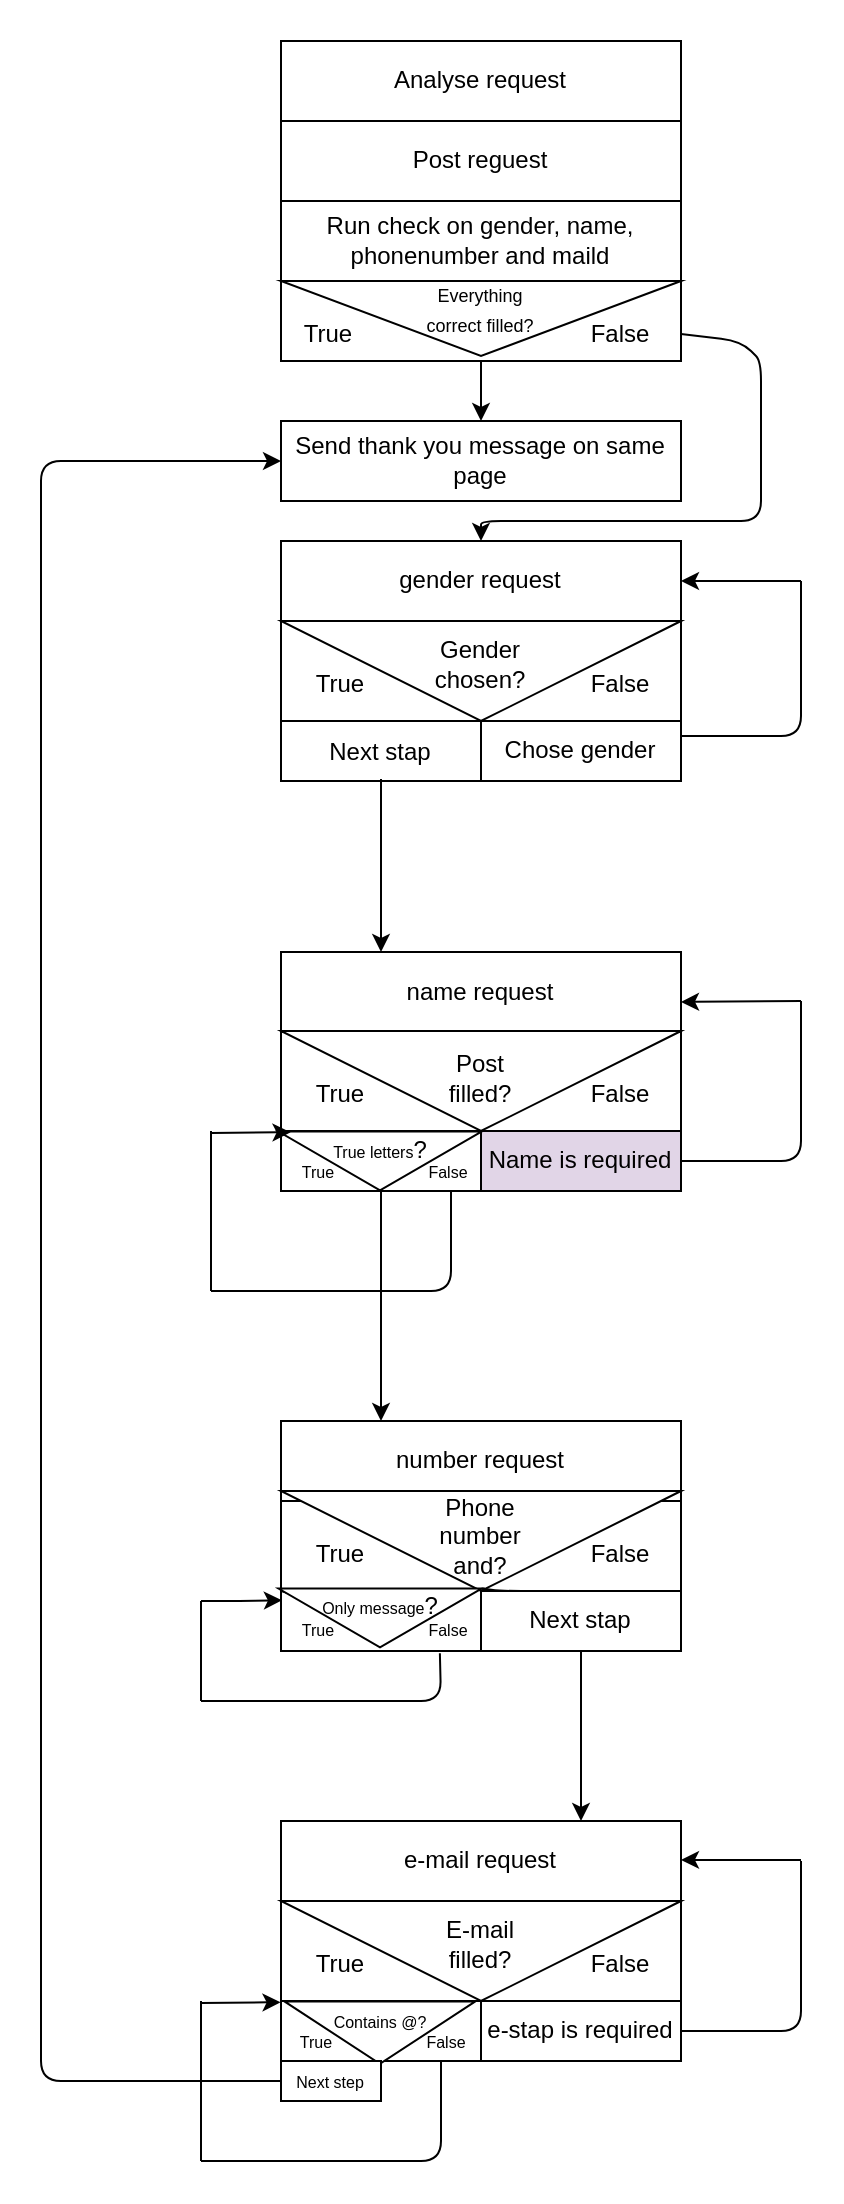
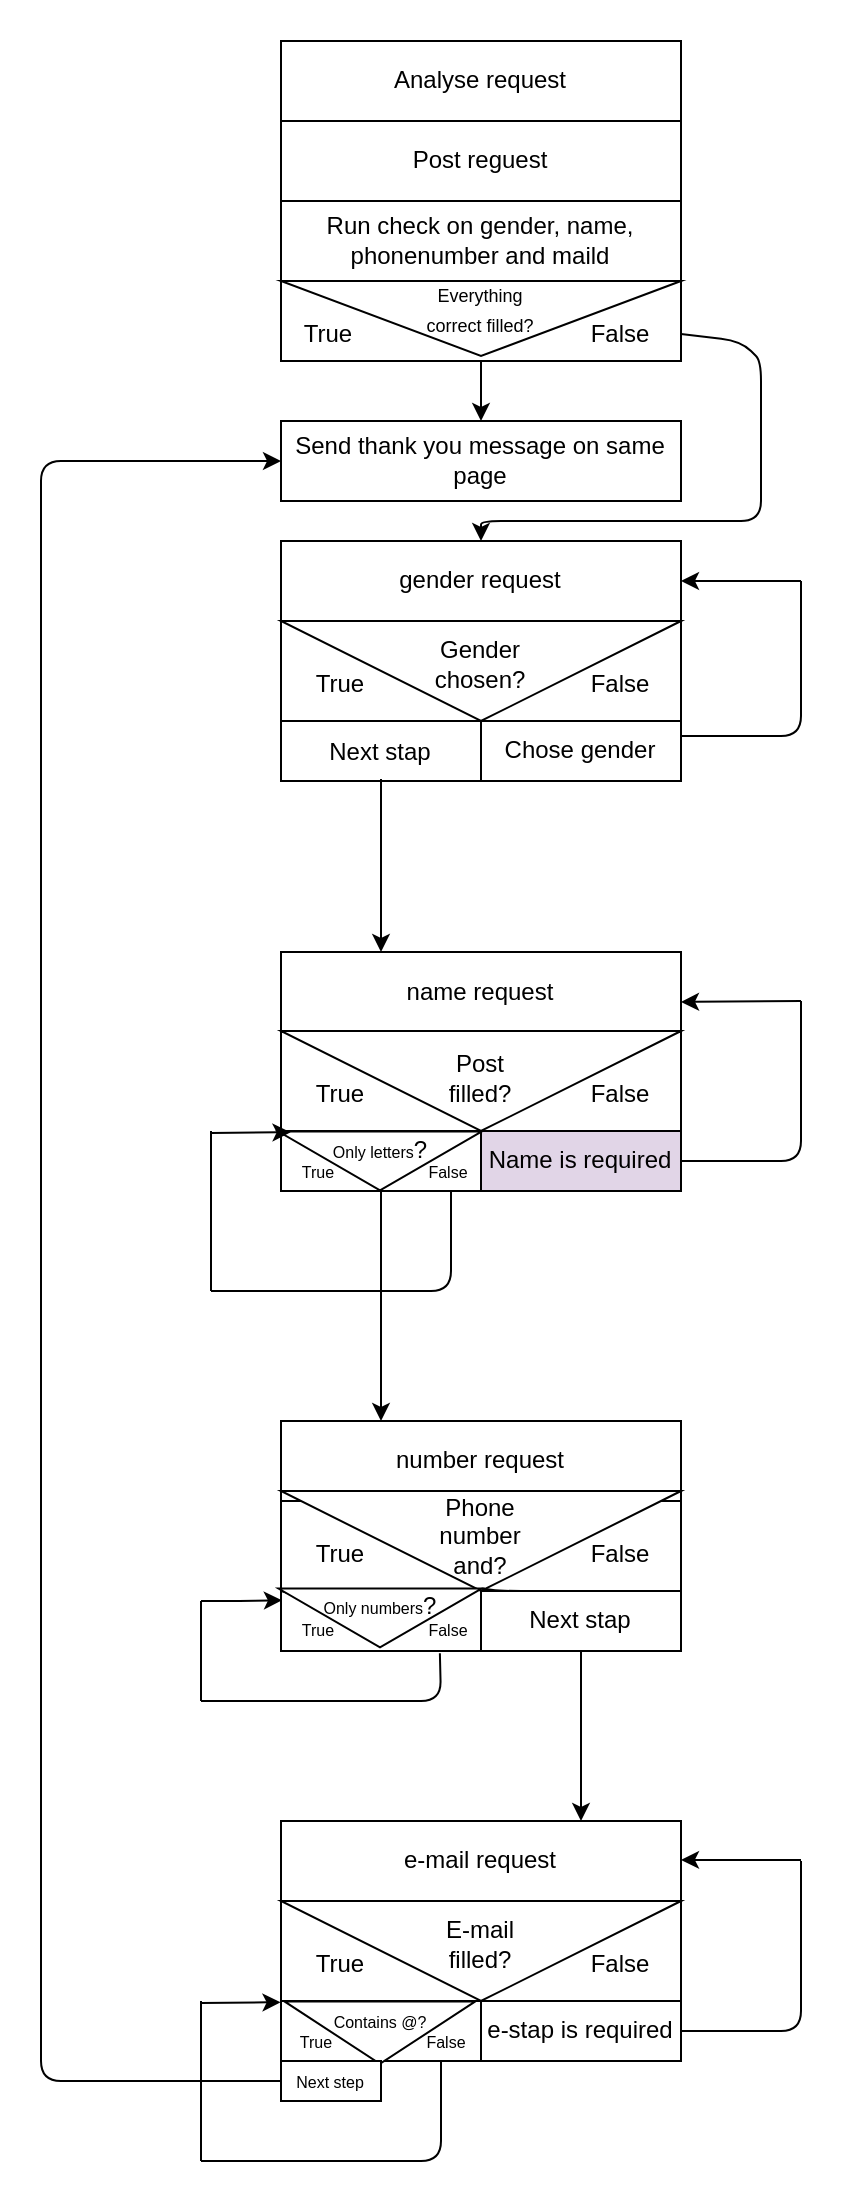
- <mxCell id="69" value="&lt;font style=&quot;font-size: 8px;&quot;&gt;True letters&lt;/font&gt;?" style="text;html=1;strokeColor=none;fillColor=none;align=center;verticalAlign=middle;whiteSpace=wrap;rounded=0;" vertex="1" parent="1"><mxGeometry x="159.5" y="561.02" width="60" height="27" as="geometry" /></mxCell>
+ <mxCell id="69" value="&lt;font style=&quot;font-size: 8px;&quot;&gt;Only letters&lt;/font&gt;?" style="text;html=1;strokeColor=none;fillColor=none;align=center;verticalAlign=middle;whiteSpace=wrap;rounded=0;" vertex="1" parent="1"><mxGeometry x="159.5" y="561.02" width="60" height="27" as="geometry" /></mxCell>
- <mxCell id="50" value="&lt;font style=&quot;font-size: 8px;&quot;&gt;Only message&lt;/font&gt;?" style="text;html=1;strokeColor=none;fillColor=none;align=center;verticalAlign=middle;whiteSpace=wrap;rounded=0;" vertex="1" parent="1"><mxGeometry x="159.5" y="789.5" width="60" height="27" as="geometry" /></mxCell>
+ <mxCell id="50" value="&lt;font style=&quot;font-size: 8px;&quot;&gt;Only numbers&lt;/font&gt;?" style="text;html=1;strokeColor=none;fillColor=none;align=center;verticalAlign=middle;whiteSpace=wrap;rounded=0;" vertex="1" parent="1"><mxGeometry x="159.5" y="789.5" width="60" height="27" as="geometry" /></mxCell>
